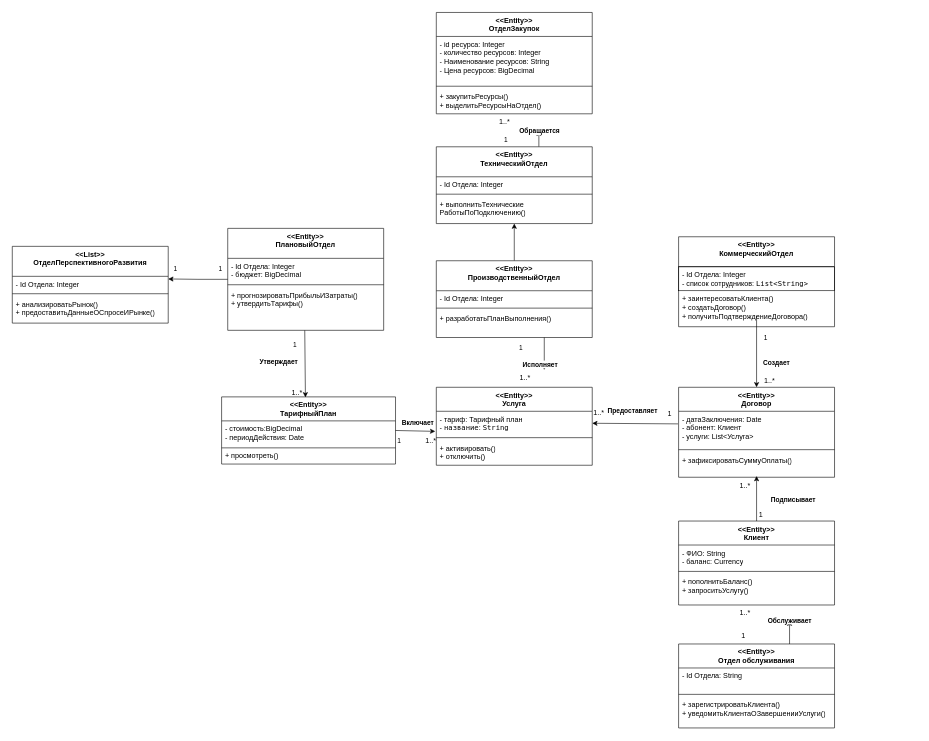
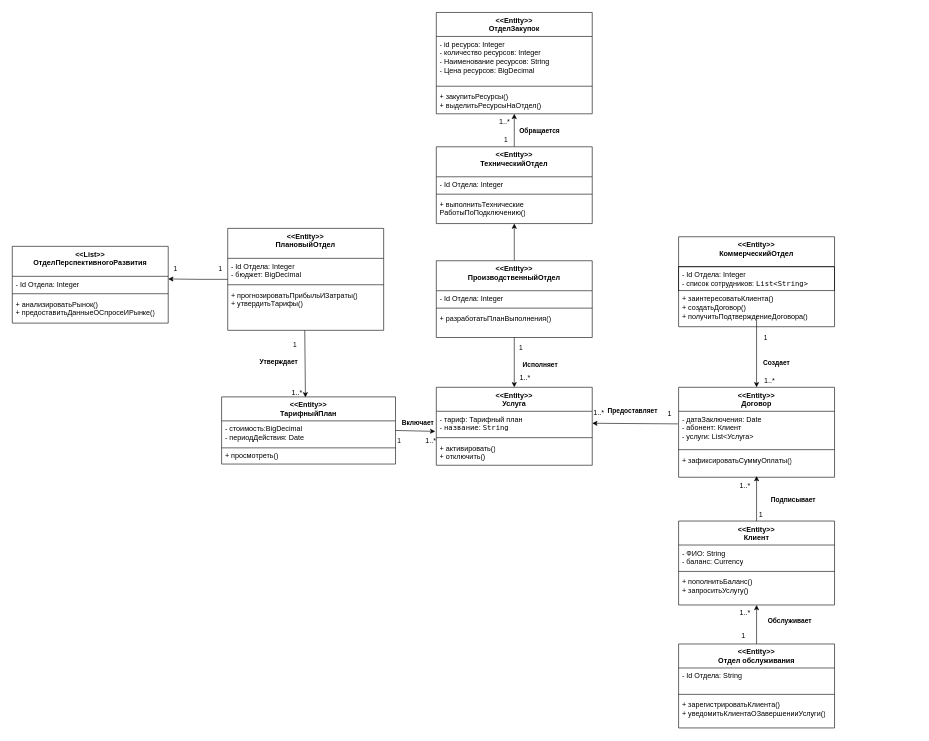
- <mxCell id="73" style="edgeStyle=orthogonalEdgeStyle;rounded=0;orthogonalLoop=1;jettySize=auto;html=1;endArrow=classic;endFill=1;" edge="1" parent="1" source="74" target="84"><mxGeometry relative="1" as="geometry" /></mxCell>
+ <mxCell id="73" style="edgeStyle=orthogonalEdgeStyle;rounded=0;orthogonalLoop=1;jettySize=auto;html=1;endArrow=classic;endFill=1;" edge="1" parent="1" source="74" target="3"><mxGeometry relative="1" as="geometry" /></mxCell>
- <mxCell id="2" style="edgeStyle=orthogonalEdgeStyle;rounded=0;orthogonalLoop=1;jettySize=auto;html=1;" edge="1" parent="1" source="69" target="80"><mxGeometry relative="1" as="geometry"><mxPoint x="857" y="529" as="sourcePoint" /></mxGeometry></mxCell>
+ <mxCell id="2" style="edgeStyle=orthogonalEdgeStyle;rounded=0;orthogonalLoop=1;jettySize=auto;html=1;" edge="1" parent="1" source="69" target="22"><mxGeometry relative="1" as="geometry"><mxPoint x="857" y="529" as="sourcePoint" /></mxGeometry></mxCell>
- <mxCell id="57" style="edgeStyle=orthogonalEdgeStyle;rounded=0;orthogonalLoop=1;jettySize=auto;html=1;" edge="1" parent="1" source="58" target="87"><mxGeometry relative="1" as="geometry" /></mxCell>
+ <mxCell id="57" style="edgeStyle=orthogonalEdgeStyle;rounded=0;orthogonalLoop=1;jettySize=auto;html=1;" edge="1" parent="1" source="58" target="14"><mxGeometry relative="1" as="geometry" /></mxCell>
